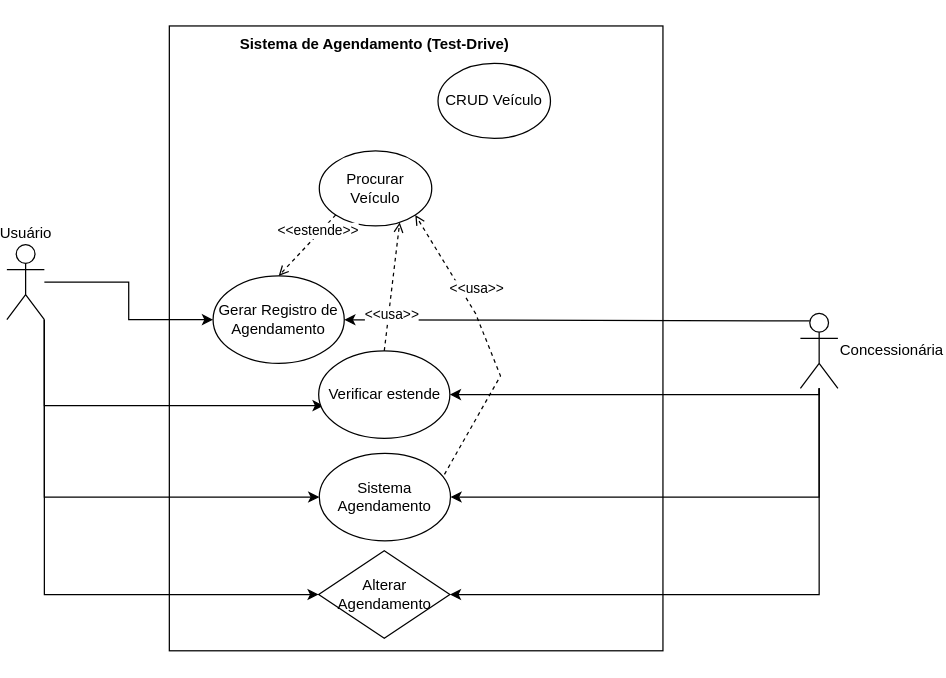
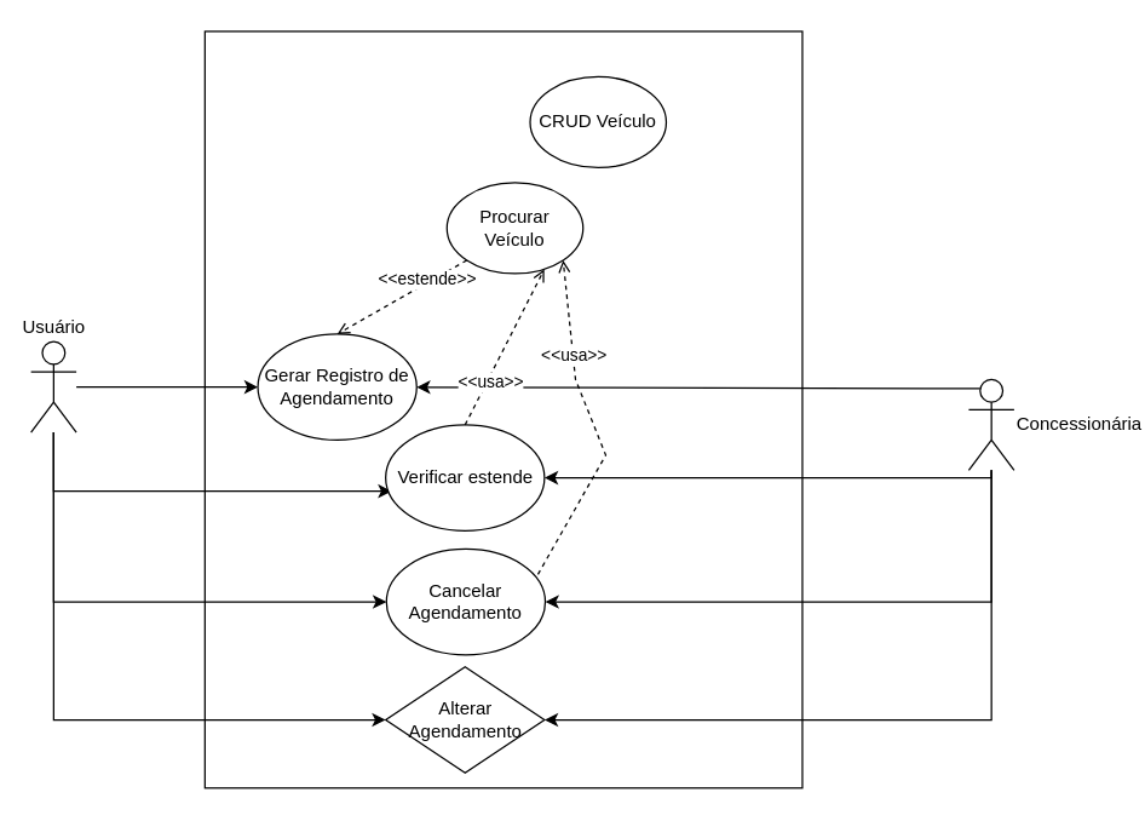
- <mxCell id="16" value="Sistema de Agendamento (Test-Drive)" style="text;html=1;align=center;verticalAlign=middle;resizable=0;points=[];autosize=1;strokeColor=none;fillColor=none;fontStyle=1" vertex="1" parent="1"><mxGeometry x="179" y="20" width="240" height="30" as="geometry" /></mxCell>
- <mxCell id="19" value="&lt;span style=&quot;text-align: left;&quot;&gt;Procurar Veículo&lt;/span&gt;" style="ellipse;whiteSpace=wrap;html=1;" vertex="1" parent="1"><mxGeometry x="255" y="120" width="90" height="60" as="geometry" /></mxCell>
+ <mxCell id="19" value="&lt;span style=&quot;text-align: left;&quot;&gt;Procurar Veículo&lt;/span&gt;" style="ellipse;whiteSpace=wrap;html=1;" vertex="1" parent="1"><mxGeometry x="295" y="120" width="90" height="60" as="geometry" /></mxCell>
- <mxCell id="11" value="Usuário&lt;br&gt;" style="shape=umlActor;verticalLabelPosition=top;verticalAlign=bottom;html=1;outlineConnect=0;labelPosition=center;align=center;" parent="1" vertex="1"><mxGeometry x="5" y="195" width="30" height="60" as="geometry" /></mxCell>
+ <mxCell id="11" value="Usuário&lt;br&gt;" style="shape=umlActor;verticalLabelPosition=top;verticalAlign=bottom;html=1;outlineConnect=0;labelPosition=center;align=center;" parent="1" vertex="1"><mxGeometry x="20" y="225" width="30" height="60" as="geometry" /></mxCell>
- <mxCell id="18" value="Sistema Agendamento" style="ellipse;whiteSpace=wrap;html=1;" vertex="1" parent="1"><mxGeometry x="255" y="362" width="105" height="70" as="geometry" /></mxCell>
+ <mxCell id="18" value="Cancelar Agendamento" style="ellipse;whiteSpace=wrap;html=1;" vertex="1" parent="1"><mxGeometry x="255" y="362" width="105" height="70" as="geometry" /></mxCell>
